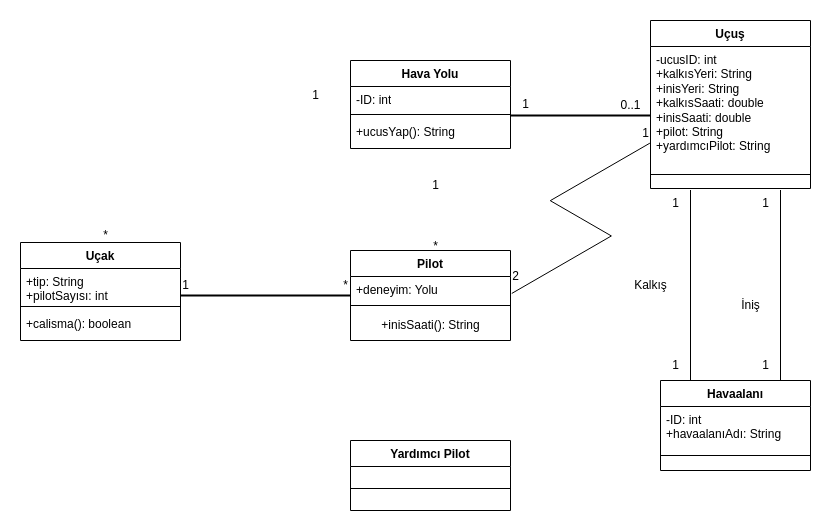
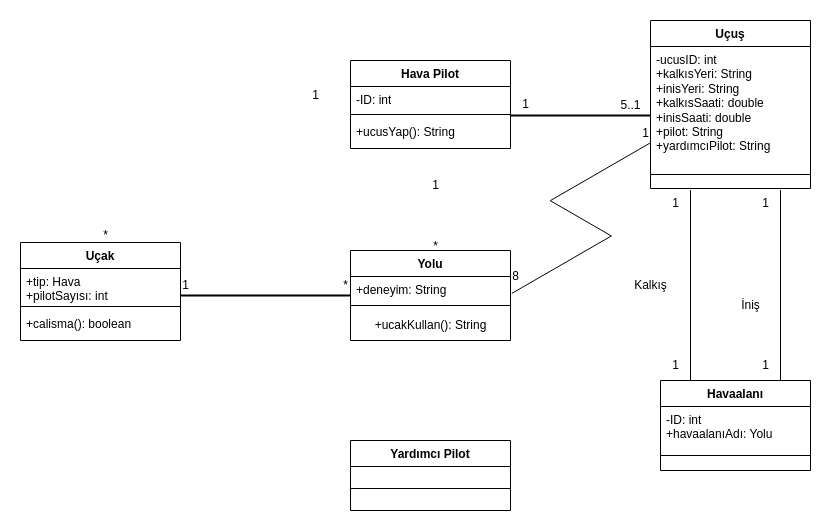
- <mxCell id="2" value="Hava Yolu" style="swimlane;fontStyle=1;align=center;verticalAlign=top;childLayout=stackLayout;horizontal=1;startSize=26;horizontalStack=0;resizeParent=1;resizeParentMax=0;resizeLast=0;collapsible=1;marginBottom=0;whiteSpace=wrap;html=1;" vertex="1" parent="1"><mxGeometry x="350" y="60" width="160" height="88" as="geometry" /></mxCell>
+ <mxCell id="2" value="Hava Pilot" style="swimlane;fontStyle=1;align=center;verticalAlign=top;childLayout=stackLayout;horizontal=1;startSize=26;horizontalStack=0;resizeParent=1;resizeParentMax=0;resizeLast=0;collapsible=1;marginBottom=0;whiteSpace=wrap;html=1;" vertex="1" parent="1"><mxGeometry x="350" y="60" width="160" height="88" as="geometry" /></mxCell>
- <mxCell id="28" value="0..1" style="text;html=1;align=center;verticalAlign=middle;resizable=0;points=[];autosize=1;strokeColor=none;fillColor=none;" vertex="1" parent="1"><mxGeometry x="610" y="90" width="40" height="30" as="geometry" /></mxCell>
+ <mxCell id="28" value="5..1" style="text;html=1;align=center;verticalAlign=middle;resizable=0;points=[];autosize=1;strokeColor=none;fillColor=none;" vertex="1" parent="1"><mxGeometry x="610" y="90" width="40" height="30" as="geometry" /></mxCell>
- <mxCell id="14" value="Pilot" style="swimlane;fontStyle=1;align=center;verticalAlign=top;childLayout=stackLayout;horizontal=1;startSize=26;horizontalStack=0;resizeParent=1;resizeParentMax=0;resizeLast=0;collapsible=1;marginBottom=0;whiteSpace=wrap;html=1;" vertex="1" parent="1"><mxGeometry x="350" y="250" width="160" height="90" as="geometry" /></mxCell>
+ <mxCell id="14" value="Yolu" style="swimlane;fontStyle=1;align=center;verticalAlign=top;childLayout=stackLayout;horizontal=1;startSize=26;horizontalStack=0;resizeParent=1;resizeParentMax=0;resizeLast=0;collapsible=1;marginBottom=0;whiteSpace=wrap;html=1;" vertex="1" parent="1"><mxGeometry x="350" y="250" width="160" height="90" as="geometry" /></mxCell>
- <mxCell id="36" value="2" style="text;html=1;align=center;verticalAlign=middle;resizable=0;points=[];autosize=1;strokeColor=none;fillColor=none;" vertex="1" parent="1"><mxGeometry x="500" y="261" width="30" height="30" as="geometry" /></mxCell>
+ <mxCell id="36" value="8" style="text;html=1;align=center;verticalAlign=middle;resizable=0;points=[];autosize=1;strokeColor=none;fillColor=none;" vertex="1" parent="1"><mxGeometry x="500" y="261" width="30" height="30" as="geometry" /></mxCell>
- <mxCell id="19" value="&lt;div&gt;+tip: String&lt;div&gt;+pilotSayısı: int&lt;/div&gt;&lt;/div&gt;" style="text;strokeColor=none;fillColor=none;align=left;verticalAlign=top;spacingLeft=4;spacingRight=4;overflow=hidden;rotatable=0;points=[[0,0.5],[1,0.5]];portConstraint=eastwest;whiteSpace=wrap;html=1;" vertex="1" parent="18"><mxGeometry y="26" width="160" height="34" as="geometry" /></mxCell>
+ <mxCell id="19" value="&lt;div&gt;+tip: Hava&lt;div&gt;+pilotSayısı: int&lt;/div&gt;&lt;/div&gt;" style="text;strokeColor=none;fillColor=none;align=left;verticalAlign=top;spacingLeft=4;spacingRight=4;overflow=hidden;rotatable=0;points=[[0,0.5],[1,0.5]];portConstraint=eastwest;whiteSpace=wrap;html=1;" vertex="1" parent="18"><mxGeometry y="26" width="160" height="34" as="geometry" /></mxCell>
- <mxCell id="15" value="+deneyim: Yolu&lt;div&gt;&lt;br&gt;&lt;/div&gt;" style="text;strokeColor=none;fillColor=none;align=left;verticalAlign=top;spacingLeft=4;spacingRight=4;overflow=hidden;rotatable=0;points=[[0,0.5],[1,0.5]];portConstraint=eastwest;whiteSpace=wrap;html=1;" vertex="1" parent="14"><mxGeometry y="26" width="160" height="24" as="geometry" /></mxCell>
+ <mxCell id="15" value="+deneyim: String&lt;div&gt;&lt;br&gt;&lt;/div&gt;" style="text;strokeColor=none;fillColor=none;align=left;verticalAlign=top;spacingLeft=4;spacingRight=4;overflow=hidden;rotatable=0;points=[[0,0.5],[1,0.5]];portConstraint=eastwest;whiteSpace=wrap;html=1;" vertex="1" parent="14"><mxGeometry y="26" width="160" height="24" as="geometry" /></mxCell>
- <mxCell id="17" value="+inisSaati(): String" style="text;html=1;align=center;verticalAlign=middle;resizable=0;points=[];autosize=1;strokeColor=none;fillColor=none;" vertex="1" parent="14"><mxGeometry y="60" width="160" height="30" as="geometry" /></mxCell>
+ <mxCell id="17" value="+ucakKullan(): String" style="text;html=1;align=center;verticalAlign=middle;resizable=0;points=[];autosize=1;strokeColor=none;fillColor=none;" vertex="1" parent="14"><mxGeometry y="60" width="160" height="30" as="geometry" /></mxCell>
- <mxCell id="7" value="-ID: int&lt;div&gt;+havaalanıAdı: String&lt;/div&gt;" style="text;strokeColor=none;fillColor=none;align=left;verticalAlign=top;spacingLeft=4;spacingRight=4;overflow=hidden;rotatable=0;points=[[0,0.5],[1,0.5]];portConstraint=eastwest;whiteSpace=wrap;html=1;" vertex="1" parent="6"><mxGeometry y="26" width="150" height="34" as="geometry" /></mxCell>
+ <mxCell id="7" value="-ID: int&lt;div&gt;+havaalanıAdı: Yolu&lt;/div&gt;" style="text;strokeColor=none;fillColor=none;align=left;verticalAlign=top;spacingLeft=4;spacingRight=4;overflow=hidden;rotatable=0;points=[[0,0.5],[1,0.5]];portConstraint=eastwest;whiteSpace=wrap;html=1;" vertex="1" parent="6"><mxGeometry y="26" width="150" height="34" as="geometry" /></mxCell>
